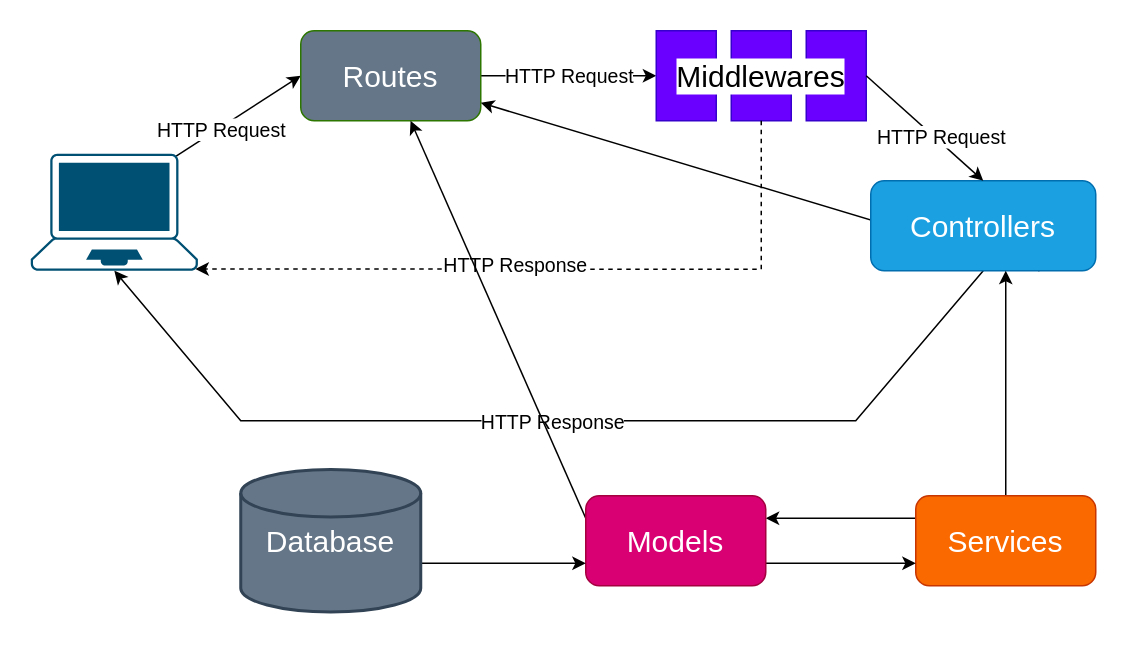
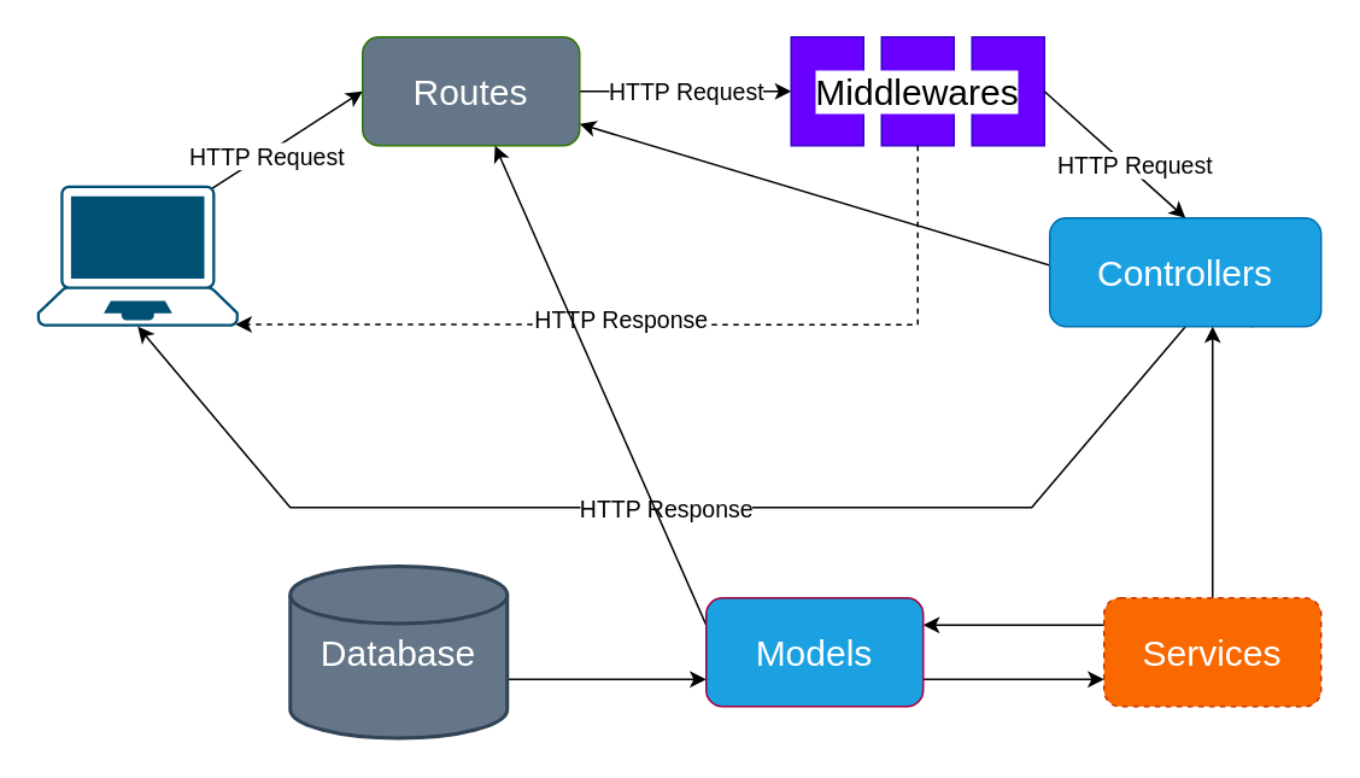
- <mxCell id="26" value="&lt;font style=&quot;&quot;&gt;Models&lt;/font&gt;" style="rounded=1;whiteSpace=wrap;html=1;labelBackgroundColor=none;fontColor=#ffffff;fontSize=20;fillColor=#d80073;strokeColor=#A50040;" parent="1" vertex="1"><mxGeometry x="390" y="330" width="120" height="60" as="geometry" /></mxCell>
+ <mxCell id="26" value="&lt;font style=&quot;&quot;&gt;Models&lt;/font&gt;" style="rounded=1;whiteSpace=wrap;html=1;labelBackgroundColor=none;fontColor=#ffffff;fontSize=20;fillColor=#1ba1e2;strokeColor=#A50040;" parent="1" vertex="1"><mxGeometry x="390" y="330" width="120" height="60" as="geometry" /></mxCell>
- <mxCell id="23" value="Services" style="rounded=1;whiteSpace=wrap;html=1;labelBackgroundColor=none;fontColor=#FFFFFF;fontSize=20;fillColor=#fa6800;strokeColor=#C73500;" parent="1" vertex="1"><mxGeometry x="610" y="330" width="120" height="60" as="geometry" /></mxCell>
+ <mxCell id="23" value="Services" style="rounded=1;whiteSpace=wrap;html=1;labelBackgroundColor=none;fontColor=#FFFFFF;fontSize=20;fillColor=#fa6800;strokeColor=#C73500;dashed=1;" parent="1" vertex="1"><mxGeometry x="610" y="330" width="120" height="60" as="geometry" /></mxCell>
